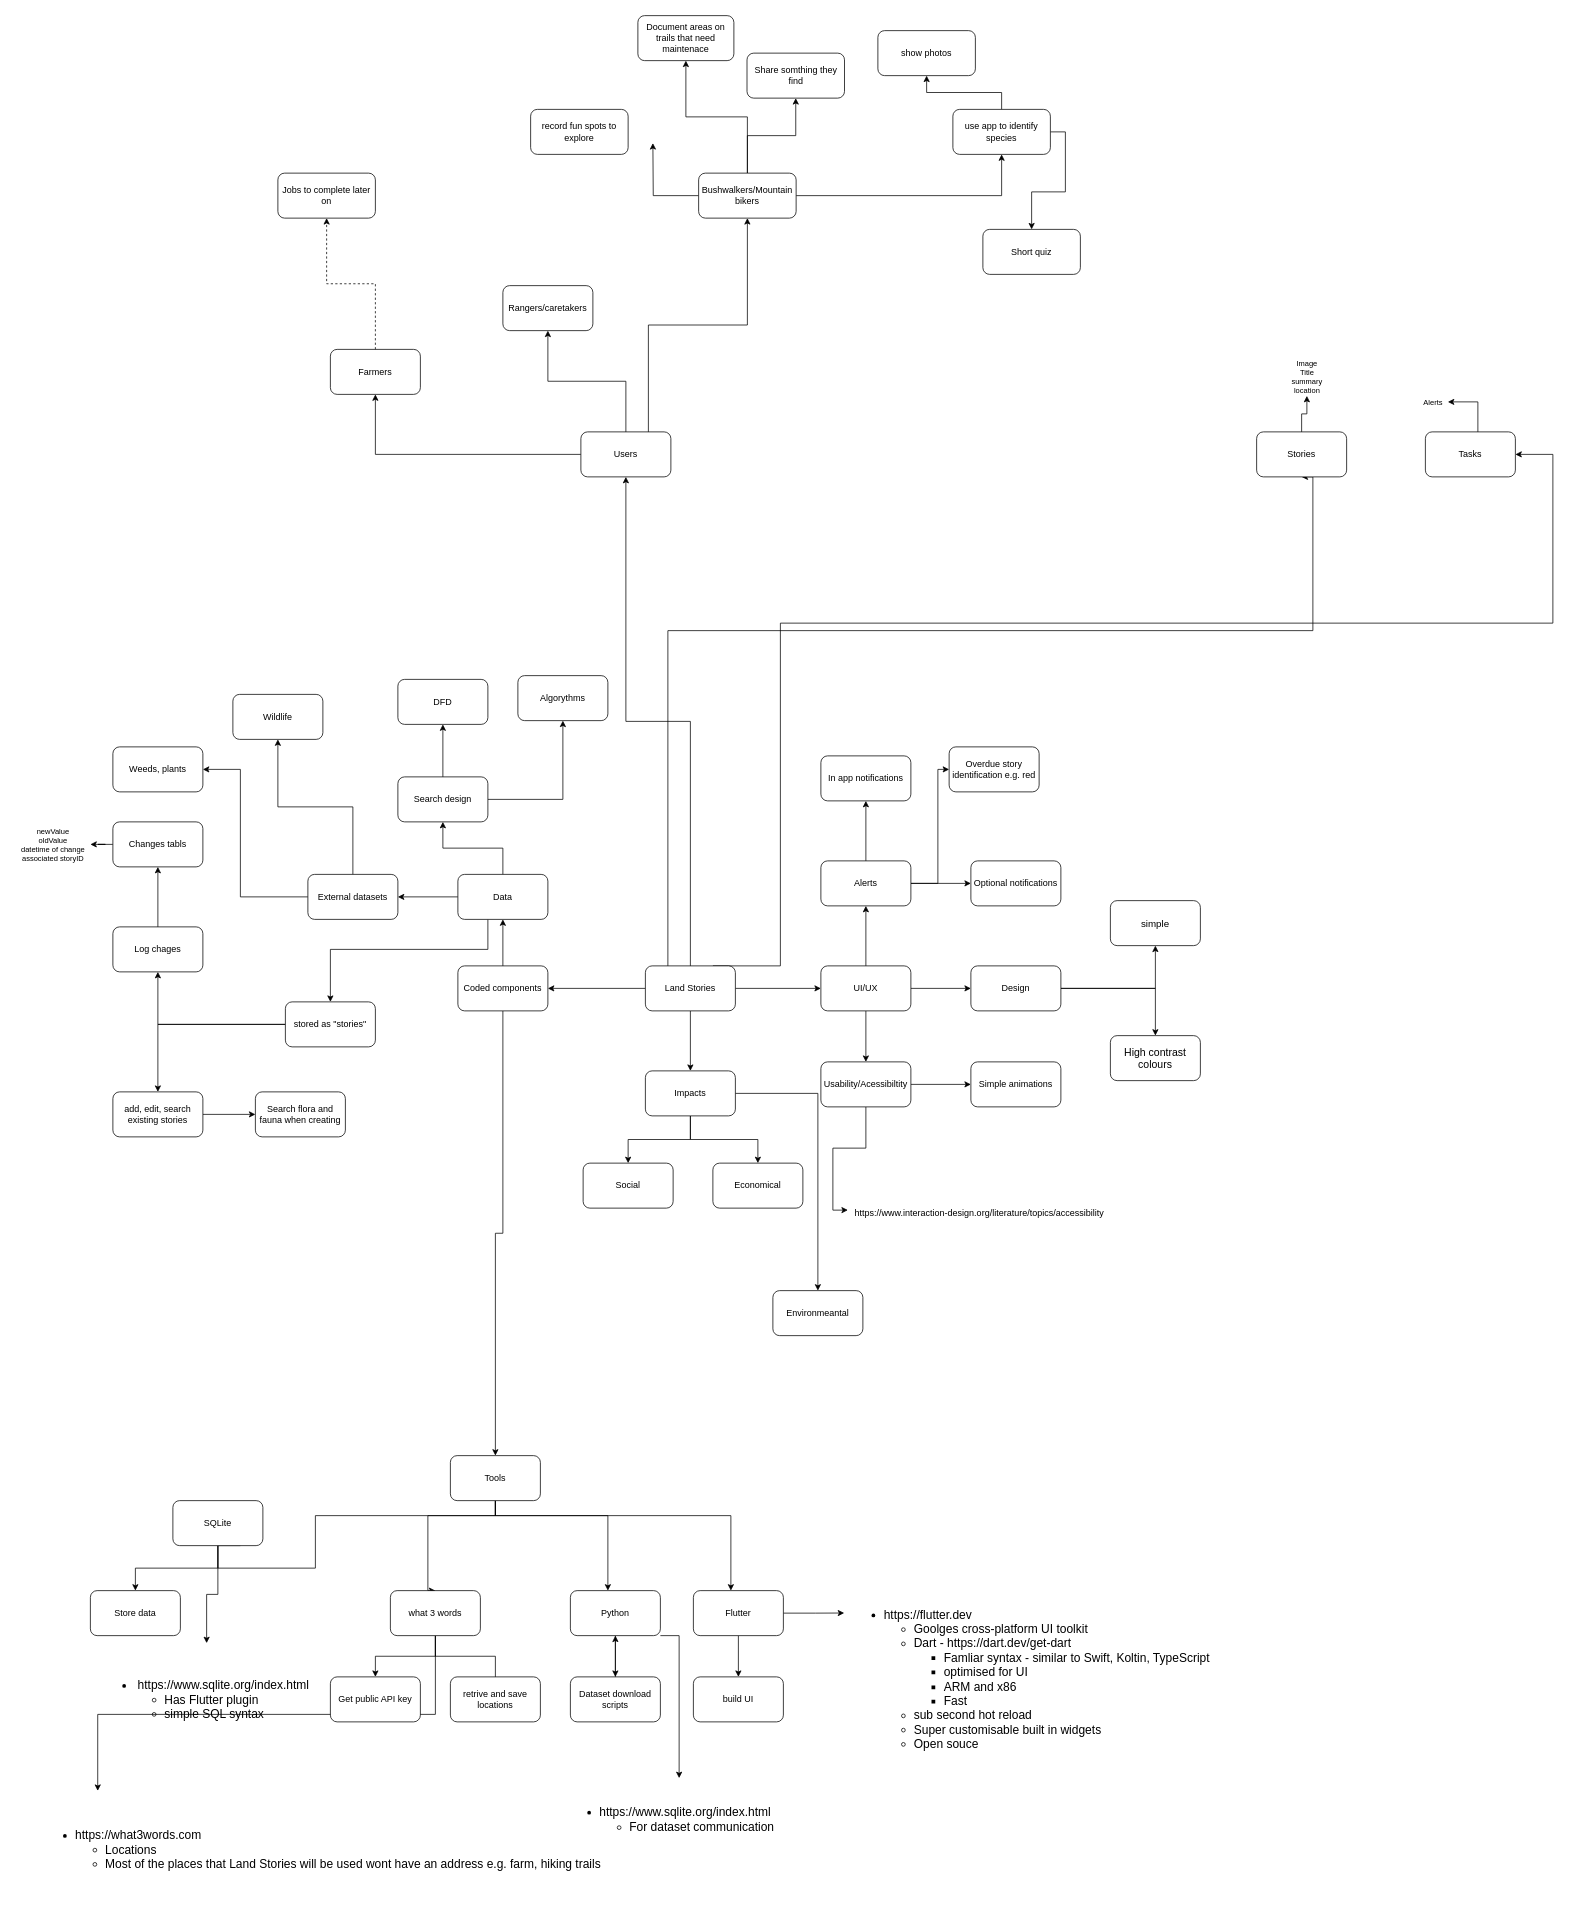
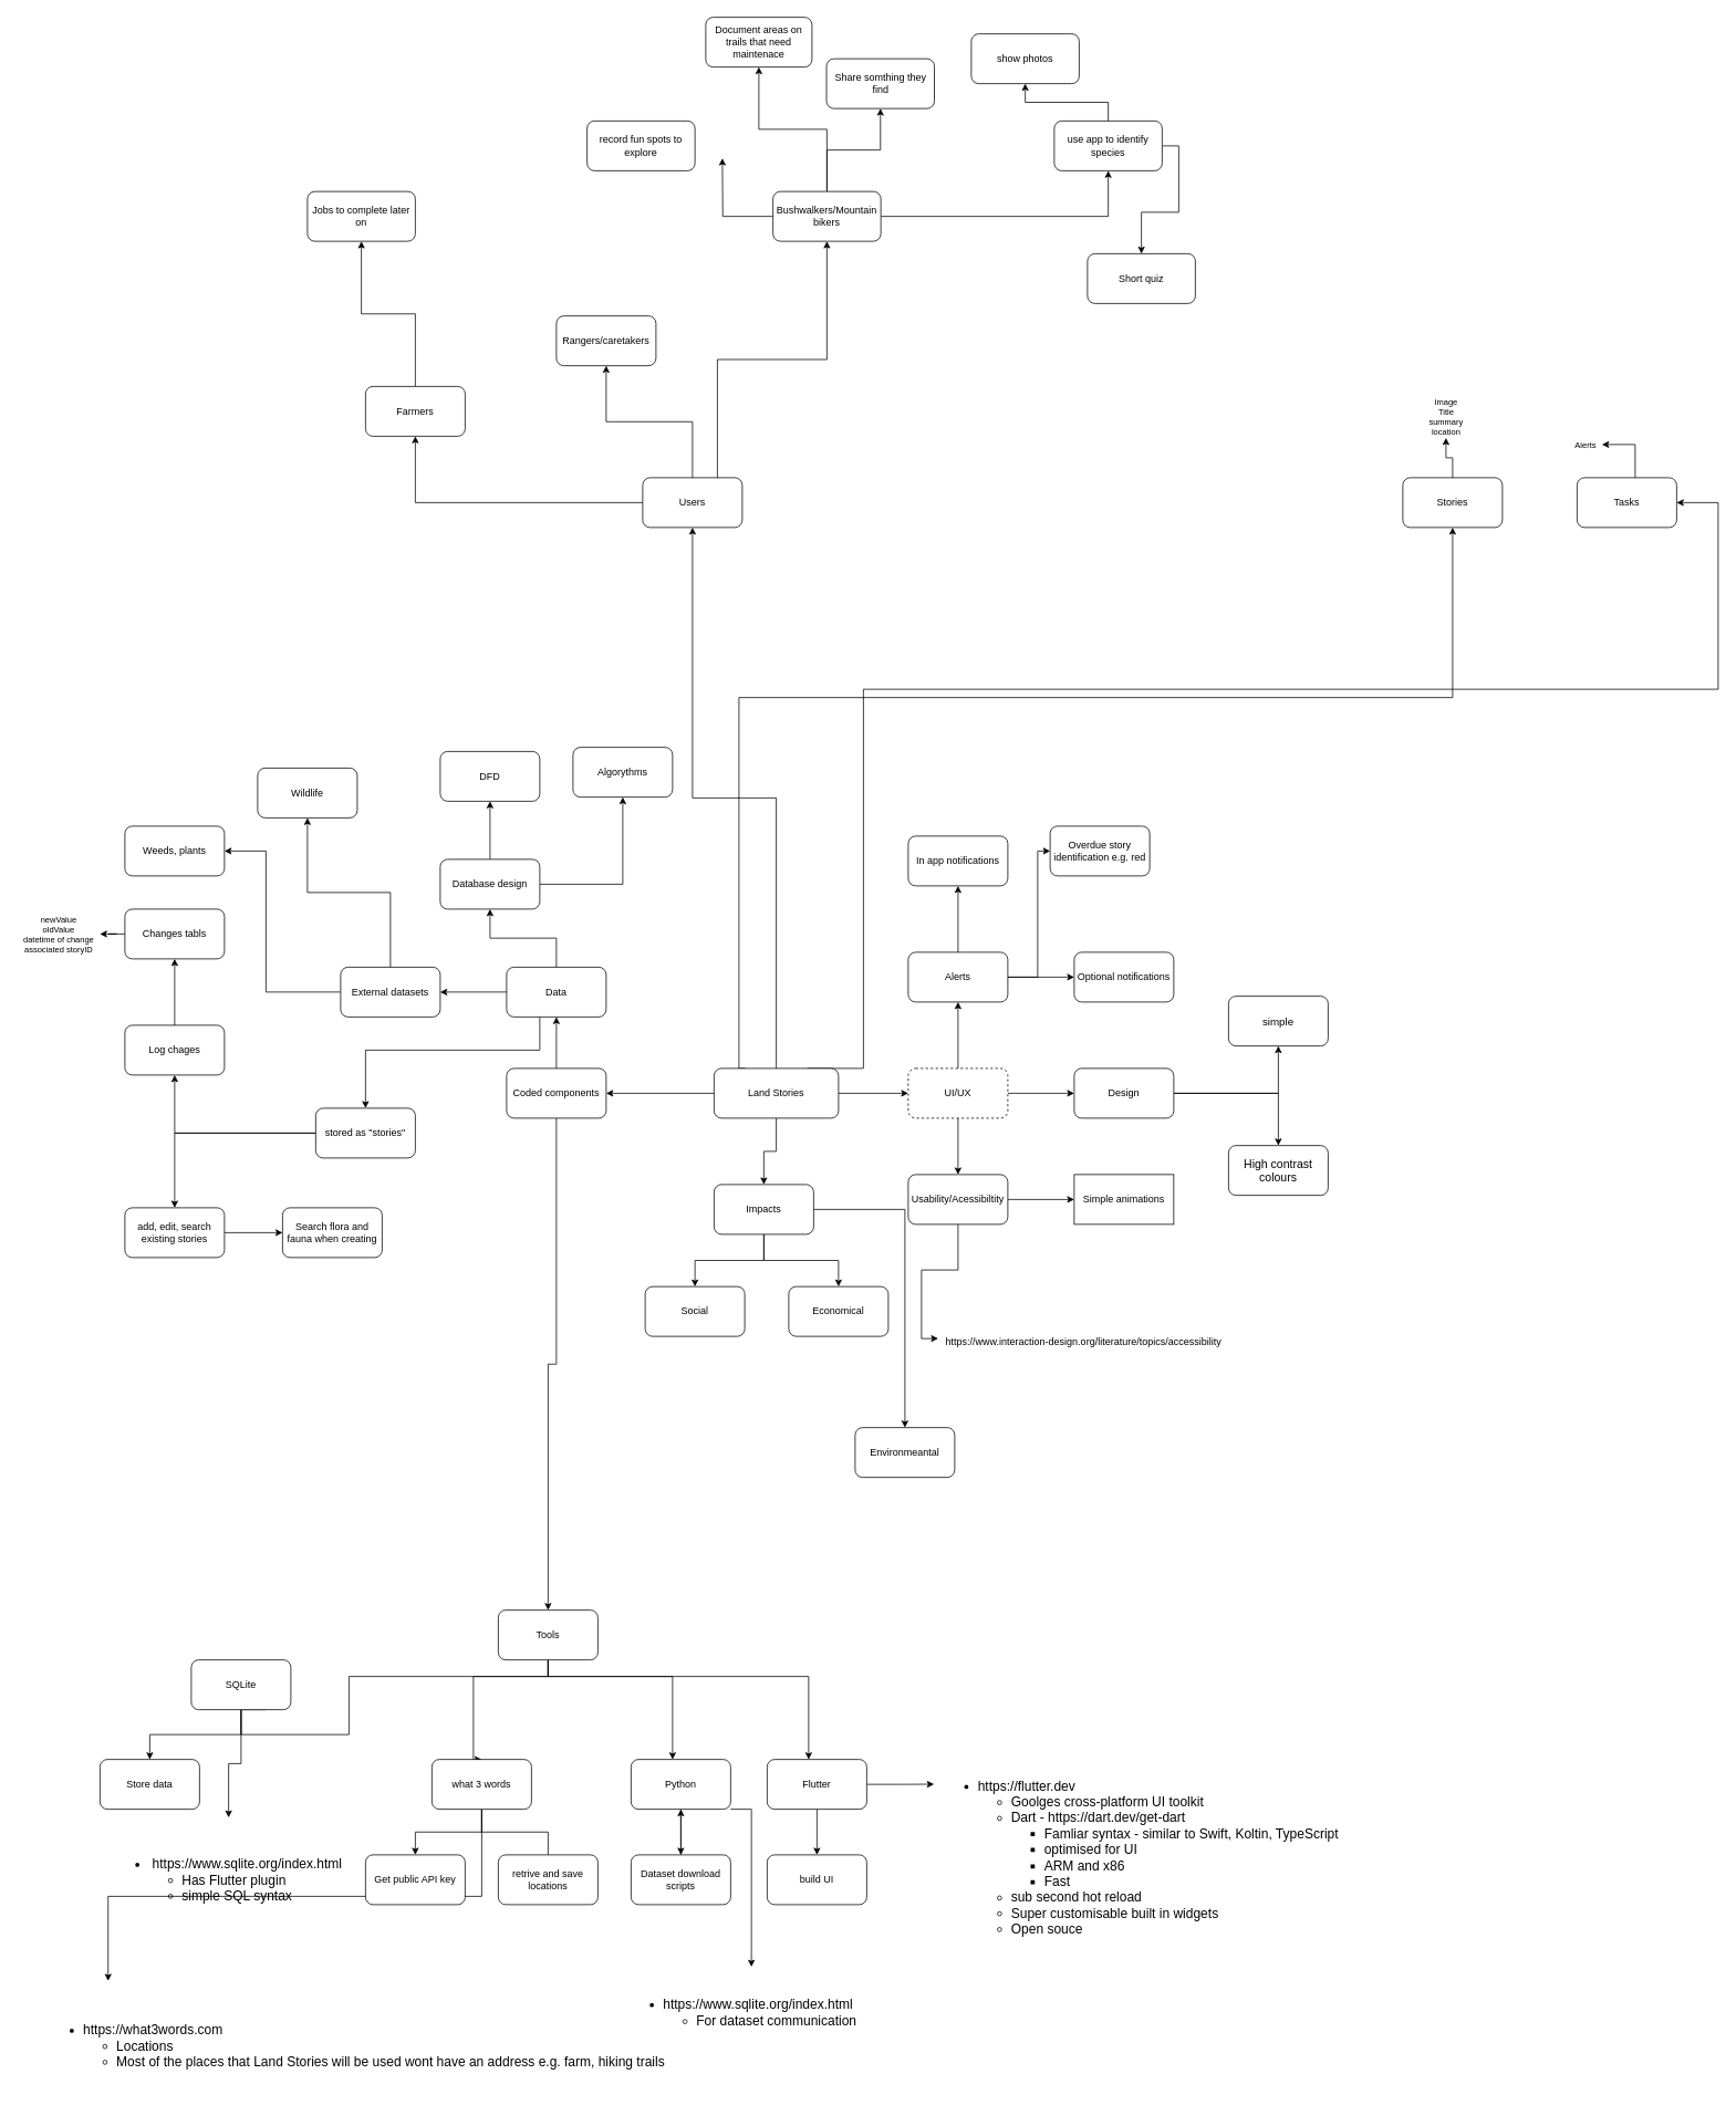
- <mxCell id="54" value="" style="edgeStyle=orthogonalEdgeStyle;rounded=0;orthogonalLoop=1;jettySize=auto;html=1;dashed=1;" parent="1" source="55" target="56" edge="1"><mxGeometry relative="1" as="geometry" /></mxCell>
+ <mxCell id="54" value="" style="edgeStyle=orthogonalEdgeStyle;rounded=0;orthogonalLoop=1;jettySize=auto;html=1;" parent="1" source="55" target="56" edge="1"><mxGeometry relative="1" as="geometry" /></mxCell>
- <mxCell id="115" value="Stories" style="rounded=1;whiteSpace=wrap;html=1;" vertex="1" parent="1"><mxGeometry x="1675" y="575" width="120" height="60" as="geometry" /></mxCell>
+ <mxCell id="115" value="Stories" style="rounded=1;whiteSpace=wrap;html=1;" vertex="1" parent="1"><mxGeometry x="1690" y="575" width="120" height="60" as="geometry" /></mxCell>
- <mxCell id="97" value="Search design" style="rounded=1;whiteSpace=wrap;html=1;" parent="1" vertex="1"><mxGeometry x="530" y="1035" width="120" height="60" as="geometry" /></mxCell>
+ <mxCell id="97" value="Database design" style="rounded=1;whiteSpace=wrap;html=1;" parent="1" vertex="1"><mxGeometry x="530" y="1035" width="120" height="60" as="geometry" /></mxCell>
- <mxCell id="8" value="Land Stories" style="rounded=1;whiteSpace=wrap;html=1;" parent="1" vertex="1"><mxGeometry x="860" y="1287" width="120" height="60" as="geometry" /></mxCell>
+ <mxCell id="8" value="Land Stories" style="rounded=1;whiteSpace=wrap;html=1;" parent="1" vertex="1"><mxGeometry x="860" y="1287" width="150" height="60" as="geometry" /></mxCell>
- <mxCell id="19" value="UI/UX" style="rounded=1;whiteSpace=wrap;html=1;" parent="1" vertex="1"><mxGeometry x="1094" y="1287" width="120" height="60" as="geometry" /></mxCell>
+ <mxCell id="19" value="UI/UX" style="rounded=1;whiteSpace=wrap;html=1;dashed=1;" parent="1" vertex="1"><mxGeometry x="1094" y="1287" width="120" height="60" as="geometry" /></mxCell>
- <mxCell id="35" value="Simple animations" style="rounded=1;whiteSpace=wrap;html=1;" parent="1" vertex="1"><mxGeometry x="1294" y="1415" width="120" height="60" as="geometry" /></mxCell>
+ <mxCell id="35" value="Simple animations" style="whiteSpace=wrap;html=1;rounded=0;" parent="1" vertex="1"><mxGeometry x="1294" y="1415" width="120" height="60" as="geometry" /></mxCell>
